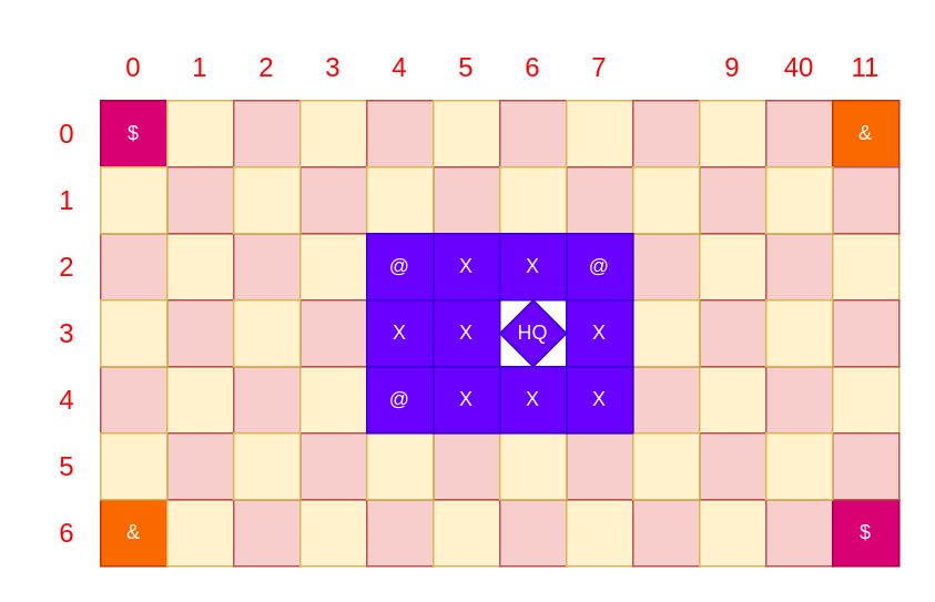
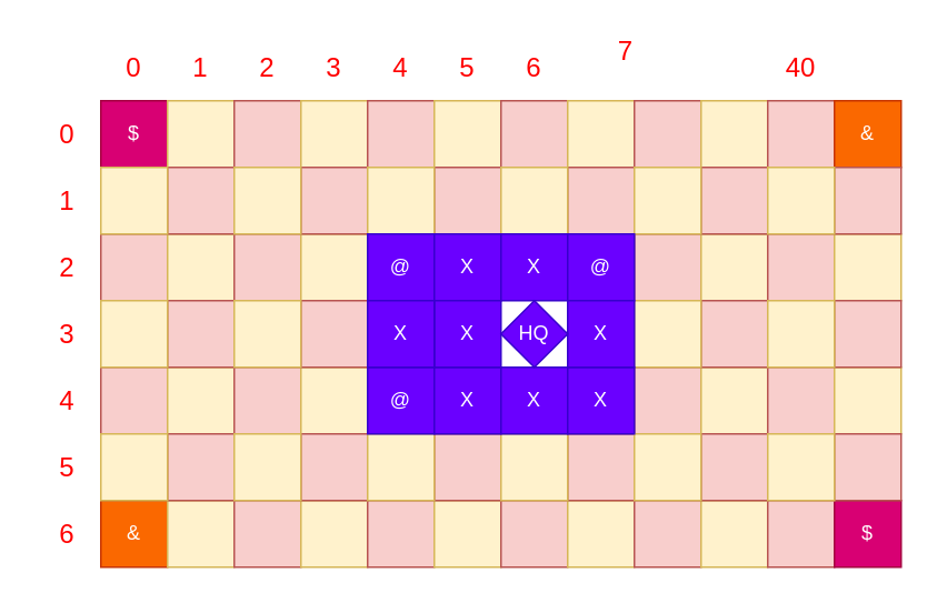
- <mxCell id="100" value="&lt;font color=&quot;#ff0000&quot; style=&quot;font-size: 16px&quot;&gt;7&lt;/font&gt;" style="whiteSpace=wrap;html=1;aspect=fixed;fillColor=none;strokeColor=none;" vertex="1" parent="1"><mxGeometry x="340" width="40" height="40" as="geometry" y="20" /></mxCell>
+ <mxCell id="100" value="&lt;font color=&quot;#ff0000&quot; style=&quot;font-size: 16px&quot;&gt;7&lt;/font&gt;" style="whiteSpace=wrap;html=1;aspect=fixed;fillColor=none;strokeColor=none;" vertex="1" parent="1"><mxGeometry x="355" y="10" width="40" height="40" as="geometry" /></mxCell>
- <mxCell id="101" value="&lt;font color=&quot;#ff0000&quot; style=&quot;font-size: 16px&quot;&gt;9&lt;/font&gt;" style="whiteSpace=wrap;html=1;aspect=fixed;fillColor=none;strokeColor=none;" vertex="1" parent="1"><mxGeometry x="420" width="40" height="40" as="geometry" y="20" /></mxCell>
- <mxCell id="103" value="&lt;font color=&quot;#ff0000&quot; style=&quot;font-size: 16px&quot;&gt;11&lt;/font&gt;" style="whiteSpace=wrap;html=1;aspect=fixed;fillColor=none;strokeColor=none;" vertex="1" parent="1"><mxGeometry x="500" width="40" height="40" as="geometry" y="20" /></mxCell>
